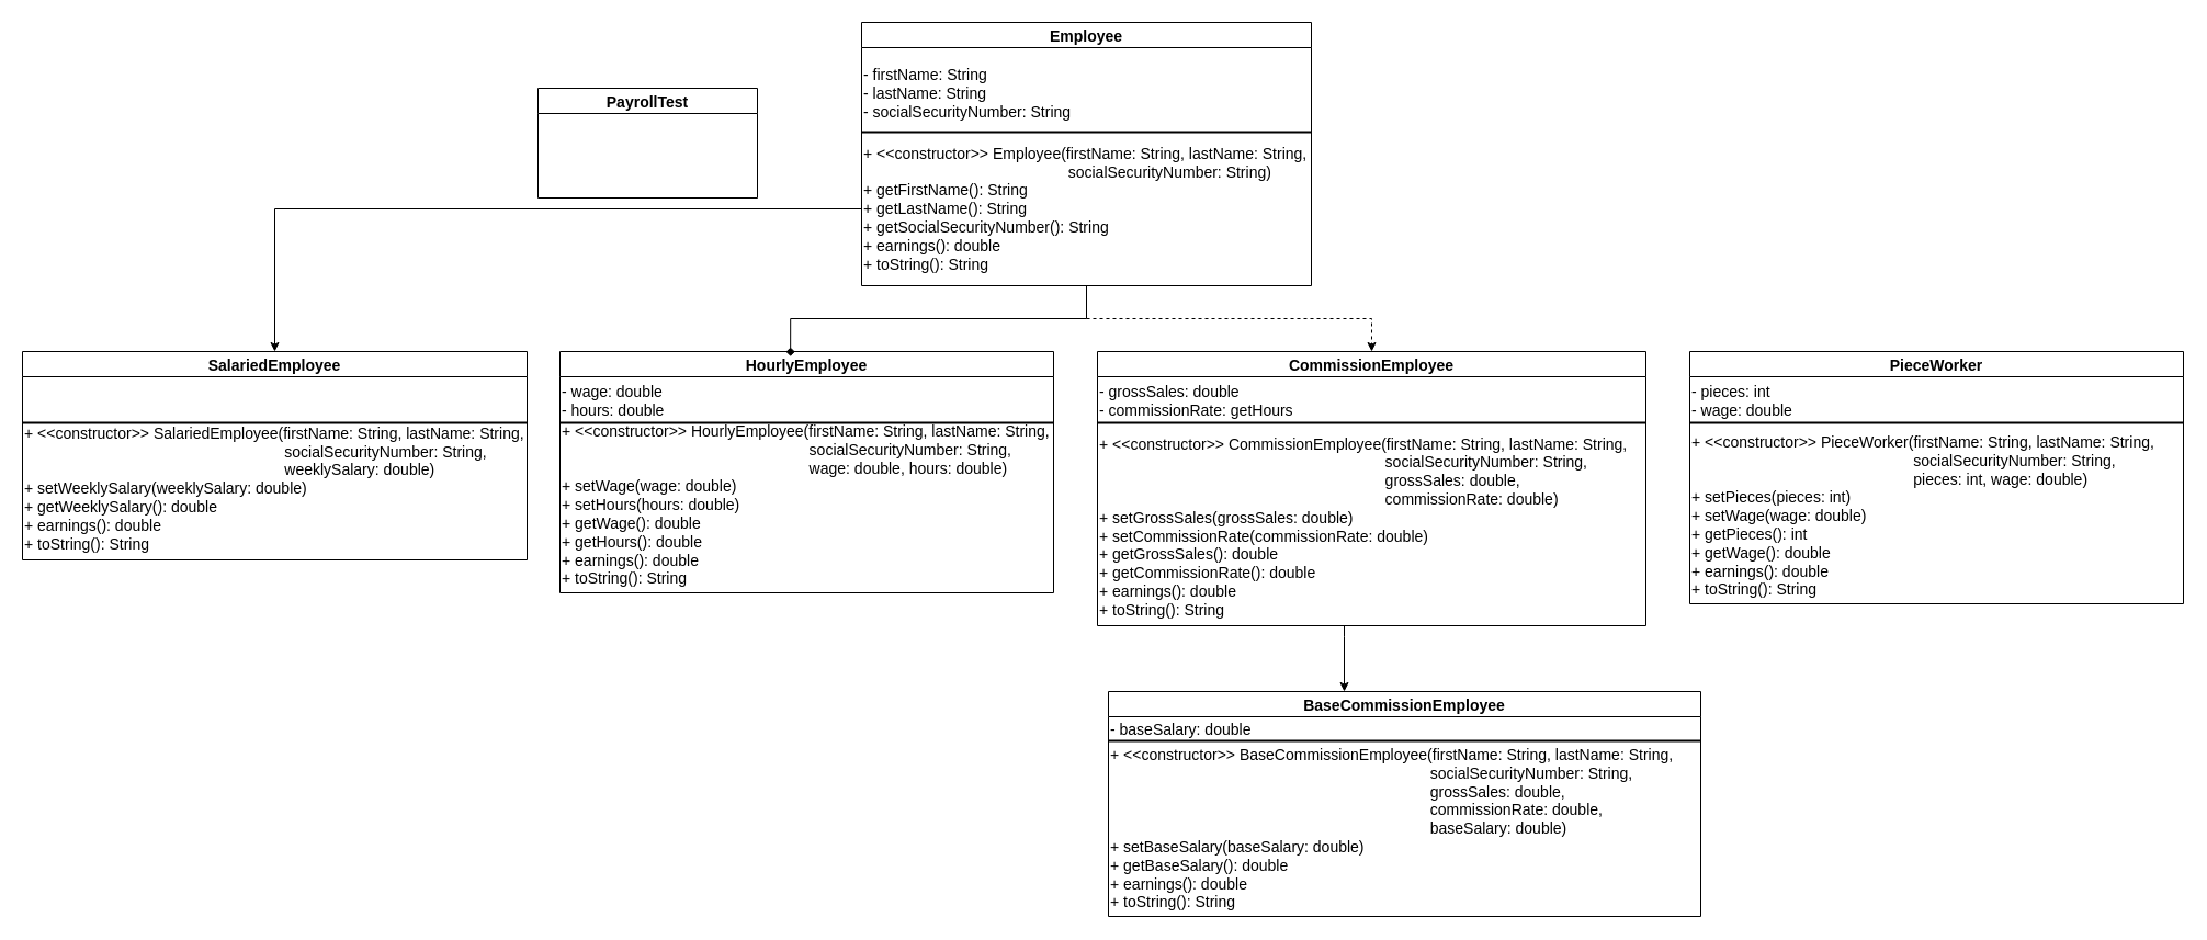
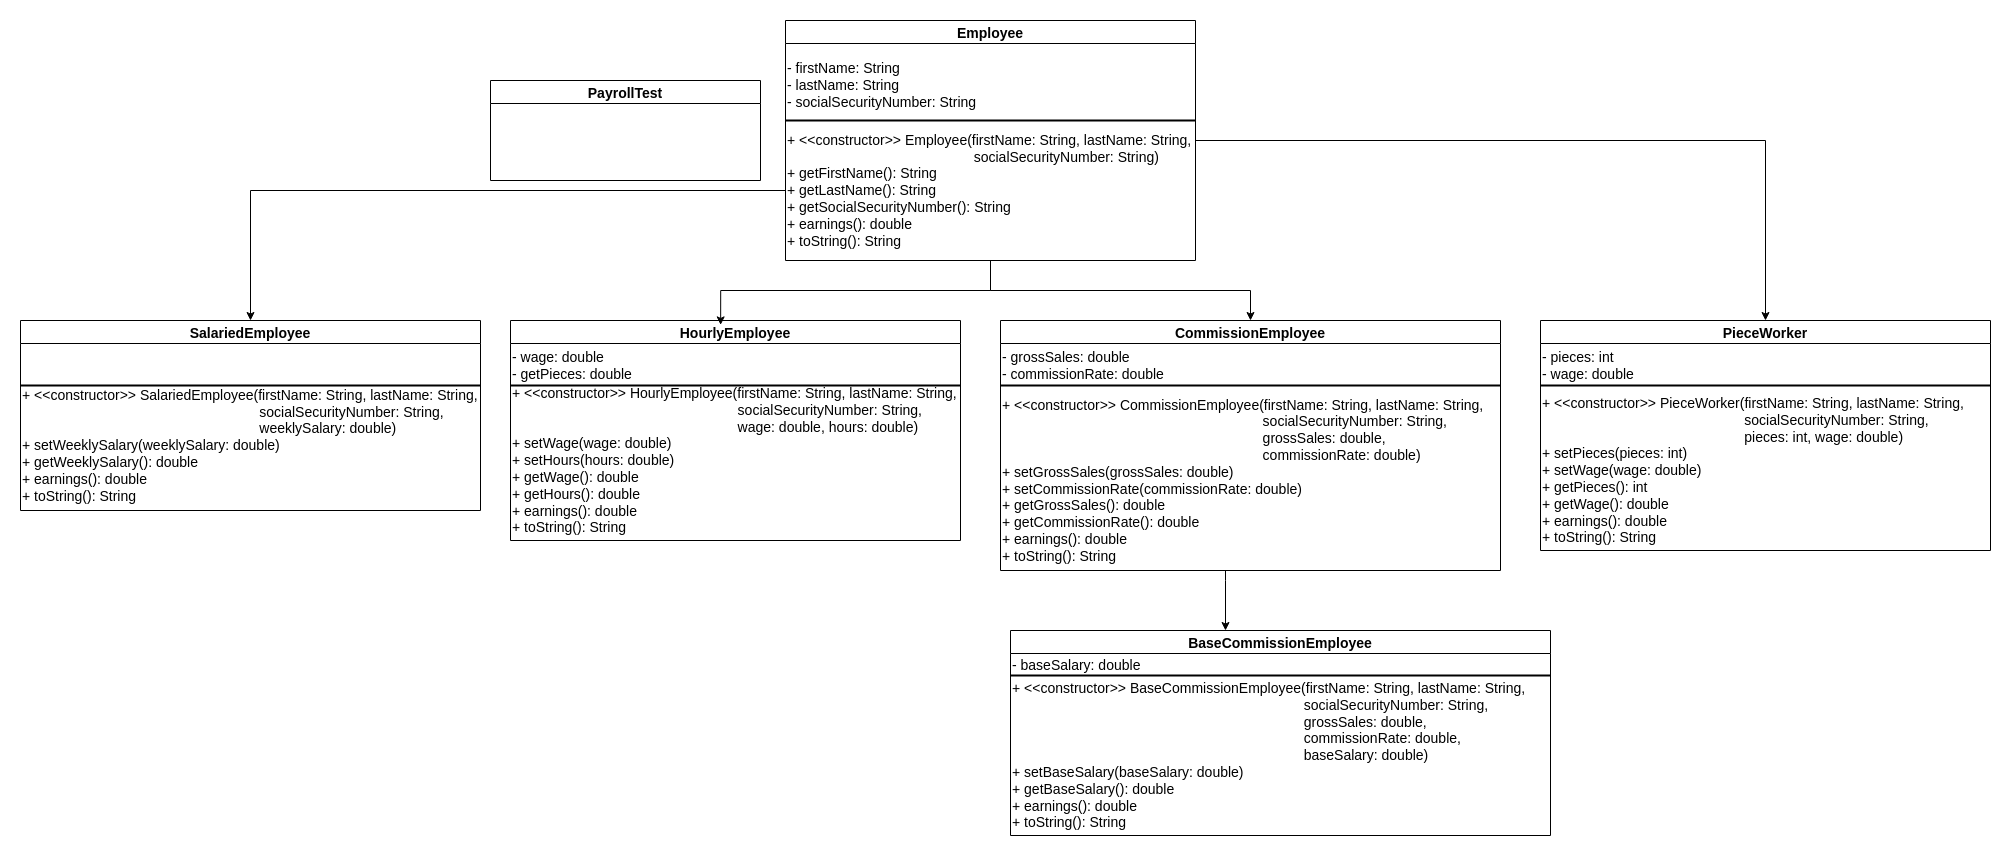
- <mxCell id="2" value="PayrollTest" style="swimlane;fontSize=14;startSize=23;" parent="1" vertex="1"><mxGeometry x="490" y="80" width="200" height="100" as="geometry" /></mxCell>
+ <mxCell id="2" value="PayrollTest" style="swimlane;fontSize=14;startSize=23;" parent="1" vertex="1"><mxGeometry x="490" y="80" width="270" height="100" as="geometry" /></mxCell>
+ <mxCell id="4" style="edgeStyle=orthogonalEdgeStyle;rounded=0;orthogonalLoop=1;jettySize=auto;html=1;entryX=0.5;entryY=0;entryDx=0;entryDy=0;" parent="1" source="5" target="25" edge="1"><mxGeometry relative="1" as="geometry" /></mxCell>
- <mxCell id="3" style="edgeStyle=orthogonalEdgeStyle;rounded=0;orthogonalLoop=1;jettySize=auto;html=1;entryX=0.5;entryY=0;entryDx=0;entryDy=0;dashed=1;" parent="1" source="5" target="21" edge="1"><mxGeometry relative="1" as="geometry" /></mxCell>
+ <mxCell id="3" style="edgeStyle=orthogonalEdgeStyle;rounded=0;orthogonalLoop=1;jettySize=auto;html=1;entryX=0.5;entryY=0;entryDx=0;entryDy=0;" parent="1" source="5" target="21" edge="1"><mxGeometry relative="1" as="geometry" /></mxCell>
- <mxCell id="30" style="edgeStyle=orthogonalEdgeStyle;rounded=0;orthogonalLoop=1;jettySize=auto;html=1;entryX=0.467;entryY=0.02;entryDx=0;entryDy=0;entryPerimeter=0;endArrow=diamond;" parent="1" source="5" target="12" edge="1"><mxGeometry relative="1" as="geometry" /></mxCell>
+ <mxCell id="30" style="edgeStyle=orthogonalEdgeStyle;rounded=0;orthogonalLoop=1;jettySize=auto;html=1;entryX=0.467;entryY=0.02;entryDx=0;entryDy=0;entryPerimeter=0;" parent="1" source="5" target="12" edge="1"><mxGeometry relative="1" as="geometry" /></mxCell>
- <mxCell id="15" value="&lt;span style=&quot;font-size: 14px;&quot;&gt;- wage: double&lt;/span&gt;&lt;div&gt;&lt;span style=&quot;font-size: 14px;&quot;&gt;- hours: double&lt;/span&gt;&lt;/div&gt;" style="text;html=1;align=left;verticalAlign=middle;resizable=0;points=[];autosize=1;strokeColor=none;fillColor=none;fontSize=14;" parent="12" vertex="1"><mxGeometry y="20" width="120" height="50" as="geometry" /></mxCell>
+ <mxCell id="15" value="&lt;span style=&quot;font-size: 14px;&quot;&gt;- wage: double&lt;/span&gt;&lt;div&gt;&lt;span style=&quot;font-size: 14px;&quot;&gt;- getPieces: double&lt;/span&gt;&lt;/div&gt;" style="text;html=1;align=left;verticalAlign=middle;resizable=0;points=[];autosize=1;strokeColor=none;fillColor=none;fontSize=14;" parent="12" vertex="1"><mxGeometry y="20" width="120" height="50" as="geometry" /></mxCell>
- <mxCell id="23" value="&lt;span style=&quot;font-size: 14px;&quot;&gt;- grossSales: double&lt;/span&gt;&lt;div&gt;&lt;span style=&quot;font-size: 14px;&quot;&gt;- commissionRate: getHours&lt;/span&gt;&lt;/div&gt;" style="text;html=1;align=left;verticalAlign=middle;resizable=0;points=[];autosize=1;strokeColor=none;fillColor=none;fontSize=14;" parent="21" vertex="1"><mxGeometry y="20" width="190" height="50" as="geometry" /></mxCell>
+ <mxCell id="23" value="&lt;span style=&quot;font-size: 14px;&quot;&gt;- grossSales: double&lt;/span&gt;&lt;div&gt;&lt;span style=&quot;font-size: 14px;&quot;&gt;- commissionRate: double&lt;/span&gt;&lt;/div&gt;" style="text;html=1;align=left;verticalAlign=middle;resizable=0;points=[];autosize=1;strokeColor=none;fillColor=none;fontSize=14;" parent="21" vertex="1"><mxGeometry y="20" width="190" height="50" as="geometry" /></mxCell>
